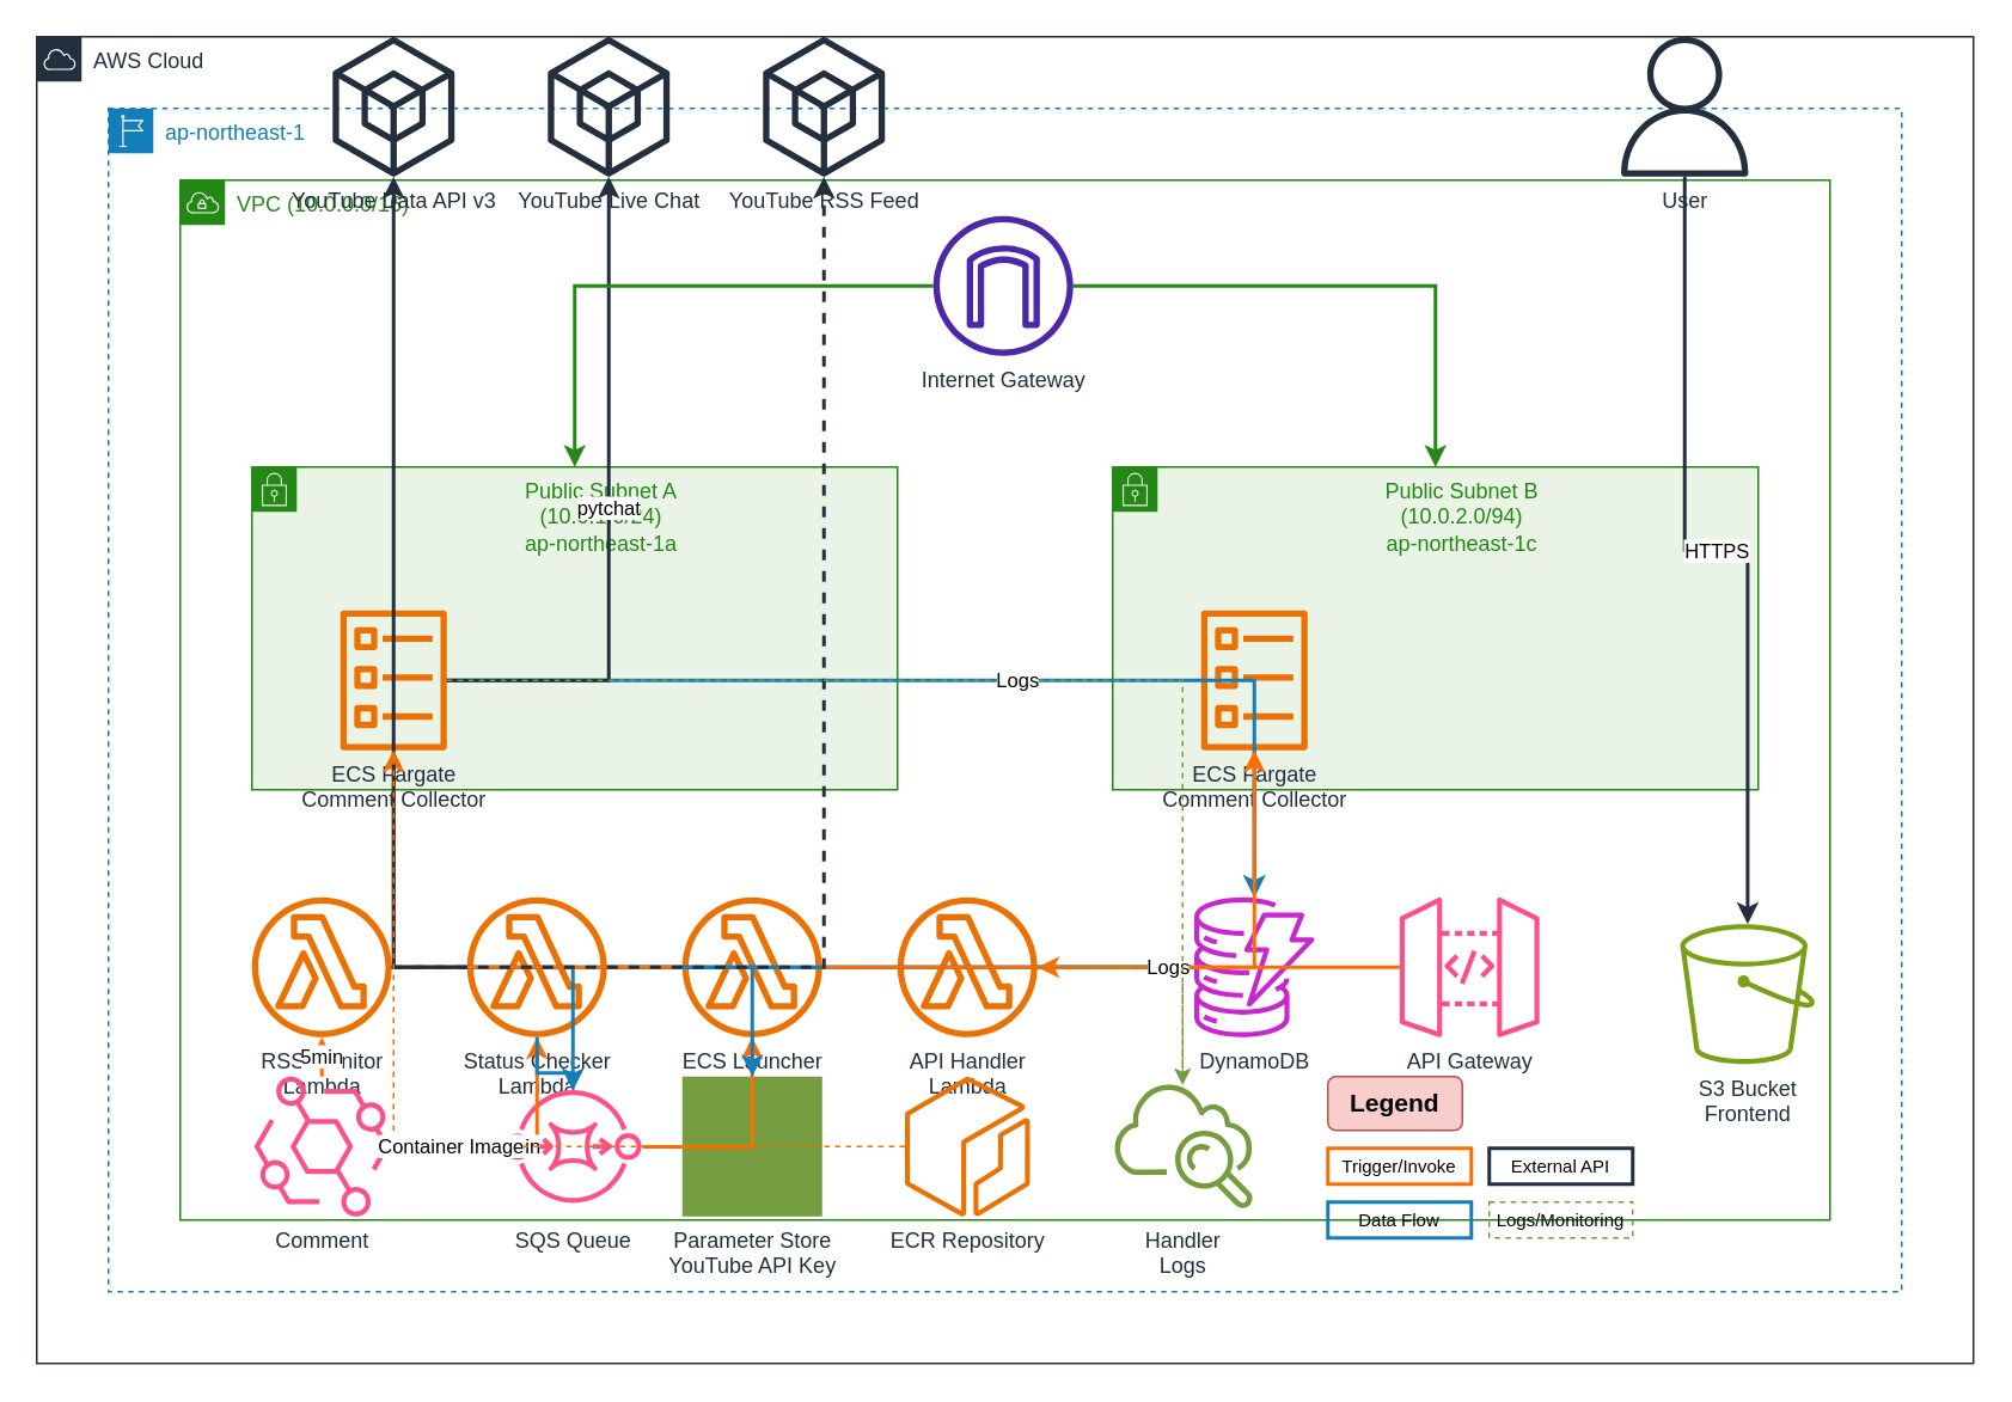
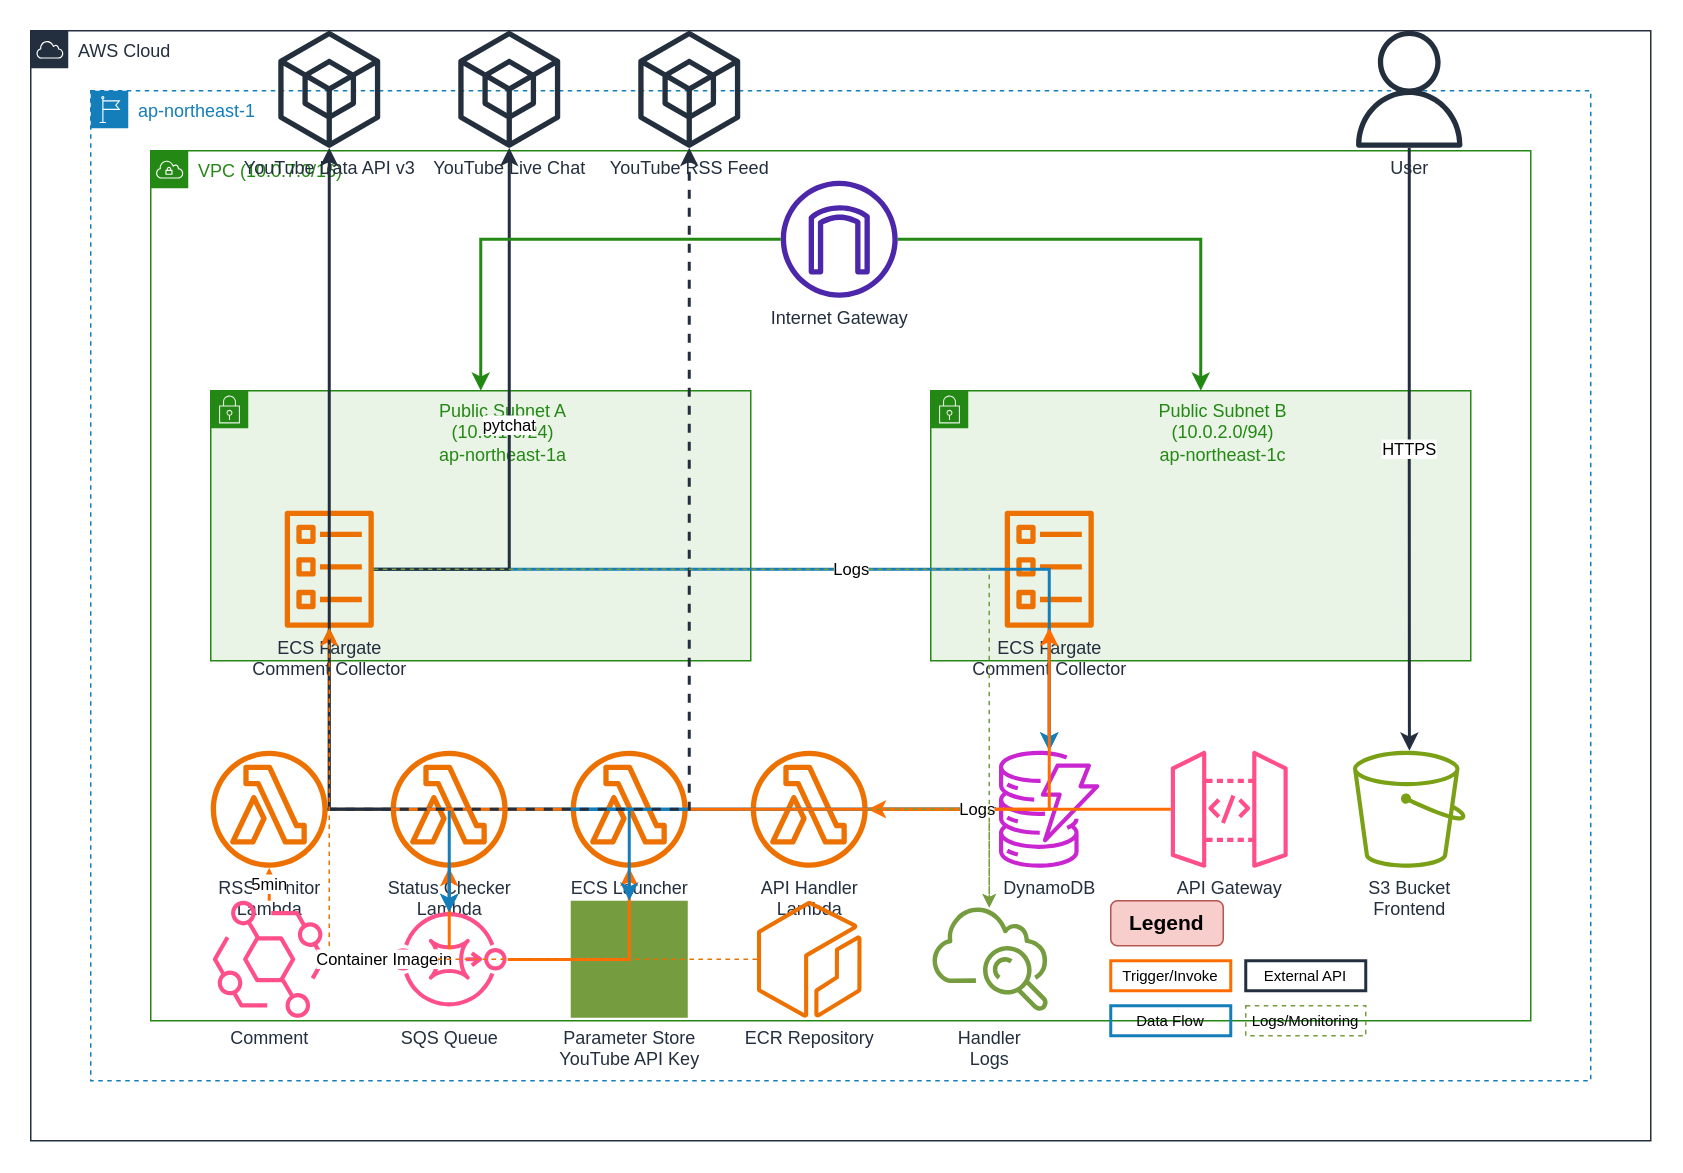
- <mxCell id="4" value="VPC (10.0.0.0/16)" style="sketch=0;outlineConnect=0;gradientColor=none;html=1;whiteSpace=wrap;fontSize=12;fontStyle=0;shape=mxgraph.aws4.group;grIcon=mxgraph.aws4.group_vpc;strokeColor=#248814;fillColor=none;verticalAlign=top;align=left;spacingLeft=30;fontColor=#248814;dashed=0;" vertex="1" parent="1"><mxGeometry x="100" y="100" width="920" height="580" as="geometry" /></mxCell>
+ <mxCell id="4" value="VPC (10.0.7.0/16)" style="sketch=0;outlineConnect=0;gradientColor=none;html=1;whiteSpace=wrap;fontSize=12;fontStyle=0;shape=mxgraph.aws4.group;grIcon=mxgraph.aws4.group_vpc;strokeColor=#248814;fillColor=none;verticalAlign=top;align=left;spacingLeft=30;fontColor=#248814;dashed=0;" vertex="1" parent="1"><mxGeometry x="100" y="100" width="920" height="580" as="geometry" /></mxCell>
- <mxCell id="16" value="S3 Bucket&#10;Frontend" style="sketch=0;outlineConnect=0;fontColor=#232F3E;gradientColor=none;fillColor=#7AA116;strokeColor=none;dashed=0;verticalLabelPosition=bottom;verticalAlign=top;align=center;html=1;fontSize=12;fontStyle=0;aspect=fixed;pointerEvents=1;shape=mxgraph.aws4.s3;" vertex="1" parent="1"><mxGeometry x="935" y="515" width="78" height="78" as="geometry" /></mxCell>
+ <mxCell id="16" value="S3 Bucket&#10;Frontend" style="sketch=0;outlineConnect=0;fontColor=#232F3E;gradientColor=none;fillColor=#7AA116;strokeColor=none;dashed=0;verticalLabelPosition=bottom;verticalAlign=top;align=center;html=1;fontSize=12;fontStyle=0;aspect=fixed;pointerEvents=1;shape=mxgraph.aws4.s3;" vertex="1" parent="1"><mxGeometry x="900" y="500" width="78" height="78" as="geometry" /></mxCell>
- <mxCell id="18" value="SQS Queue" style="sketch=0;outlineConnect=0;fontColor=#232F3E;gradientColor=none;fillColor=#FF4F8B;strokeColor=none;dashed=0;verticalLabelPosition=bottom;verticalAlign=top;align=center;html=1;fontSize=12;fontStyle=0;aspect=fixed;pointerEvents=1;shape=mxgraph.aws4.sqs;" vertex="1" parent="1"><mxGeometry x="280" y="600" width="78" height="78" as="geometry" /></mxCell>
+ <mxCell id="18" value="SQS Queue" style="sketch=0;outlineConnect=0;fontColor=#232F3E;gradientColor=none;fillColor=#FF4F8B;strokeColor=none;dashed=0;verticalLabelPosition=bottom;verticalAlign=top;align=center;html=1;fontSize=12;fontStyle=0;aspect=fixed;pointerEvents=1;shape=mxgraph.aws4.sqs;" vertex="1" parent="1"><mxGeometry x="260" y="600" width="78" height="78" as="geometry" /></mxCell>
